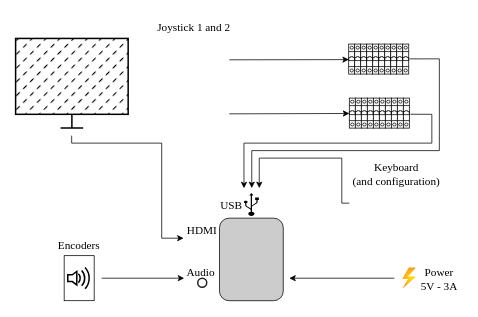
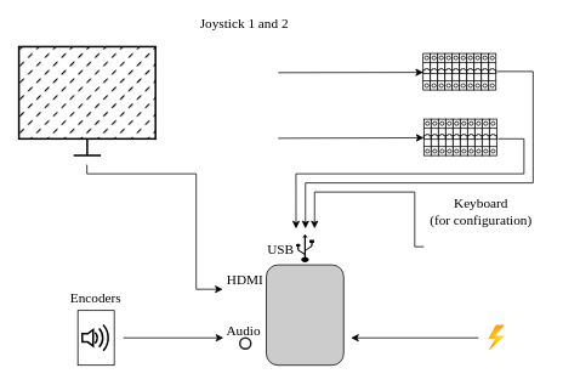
- <mxCell id="19" value="&lt;font style=&quot;font-size: 15px;&quot; face=&quot;Times New Roman&quot;&gt;Joystick 1 and 2&lt;/font&gt;" style="text;html=1;align=center;verticalAlign=middle;whiteSpace=wrap;rounded=0;" vertex="1" parent="1"><mxGeometry x="208" y="20" width="100" height="30" as="geometry" /></mxCell>
+ <mxCell id="19" value="&lt;font style=&quot;font-size: 15px;&quot; face=&quot;Times New Roman&quot;&gt;Joystick 1 and 2&lt;/font&gt;" style="text;html=1;align=center;verticalAlign=middle;whiteSpace=wrap;rounded=0;" vertex="1" parent="1"><mxGeometry x="218" y="10" width="100" height="30" as="geometry" /></mxCell>
- <mxCell id="41" value="&lt;font style=&quot;font-size: 15px;&quot; face=&quot;Times New Roman&quot;&gt;Keyboard&lt;/font&gt;&lt;div&gt;&lt;font style=&quot;font-size: 15px;&quot; face=&quot;Times New Roman&quot;&gt;(and configuration)&lt;/font&gt;&lt;/div&gt;" style="text;html=1;align=center;verticalAlign=middle;whiteSpace=wrap;rounded=0;" vertex="1" parent="1"><mxGeometry x="467.85" y="216" width="119.6" height="30" as="geometry" /></mxCell>
+ <mxCell id="41" value="&lt;font style=&quot;font-size: 15px;&quot; face=&quot;Times New Roman&quot;&gt;Keyboard&lt;/font&gt;&lt;div&gt;&lt;font style=&quot;font-size: 15px;&quot; face=&quot;Times New Roman&quot;&gt;(for configuration)&lt;/font&gt;&lt;/div&gt;" style="text;html=1;align=center;verticalAlign=middle;whiteSpace=wrap;rounded=0;" vertex="1" parent="1"><mxGeometry x="467.85" y="216" width="119.6" height="30" as="geometry" /></mxCell>
- <mxCell id="52" value="&lt;font face=&quot;Times New Roman&quot;&gt;&lt;span style=&quot;font-size: 15px;&quot;&gt;Power&lt;/span&gt;&lt;/font&gt;&lt;div&gt;&lt;font face=&quot;Times New Roman&quot;&gt;&lt;span style=&quot;font-size: 15px;&quot;&gt;5V - 3A&lt;/span&gt;&lt;/font&gt;&lt;/div&gt;" style="text;html=1;align=center;verticalAlign=middle;whiteSpace=wrap;rounded=0;" vertex="1" parent="1"><mxGeometry x="555" y="356" width="60" height="30" as="geometry" /></mxCell>
